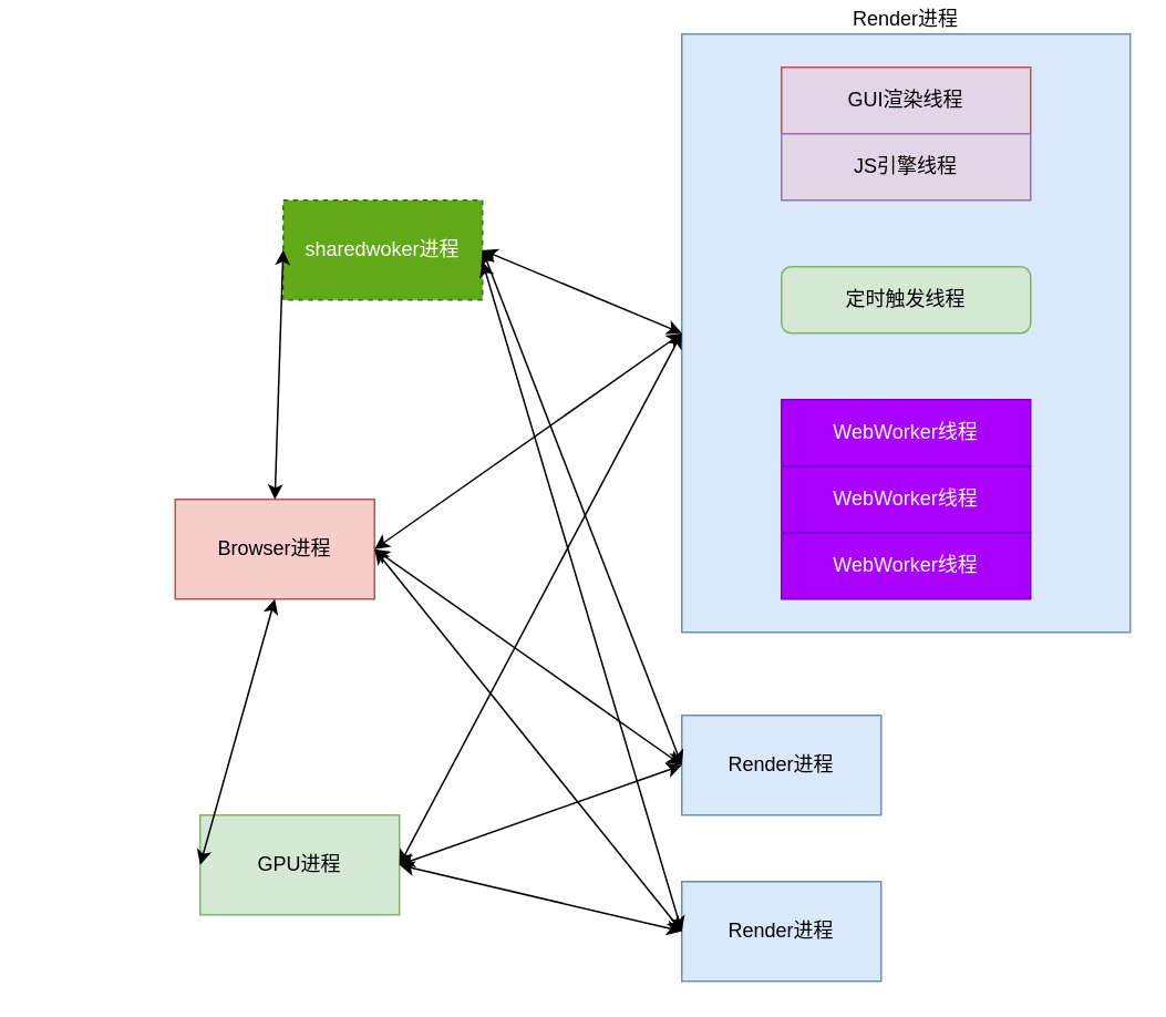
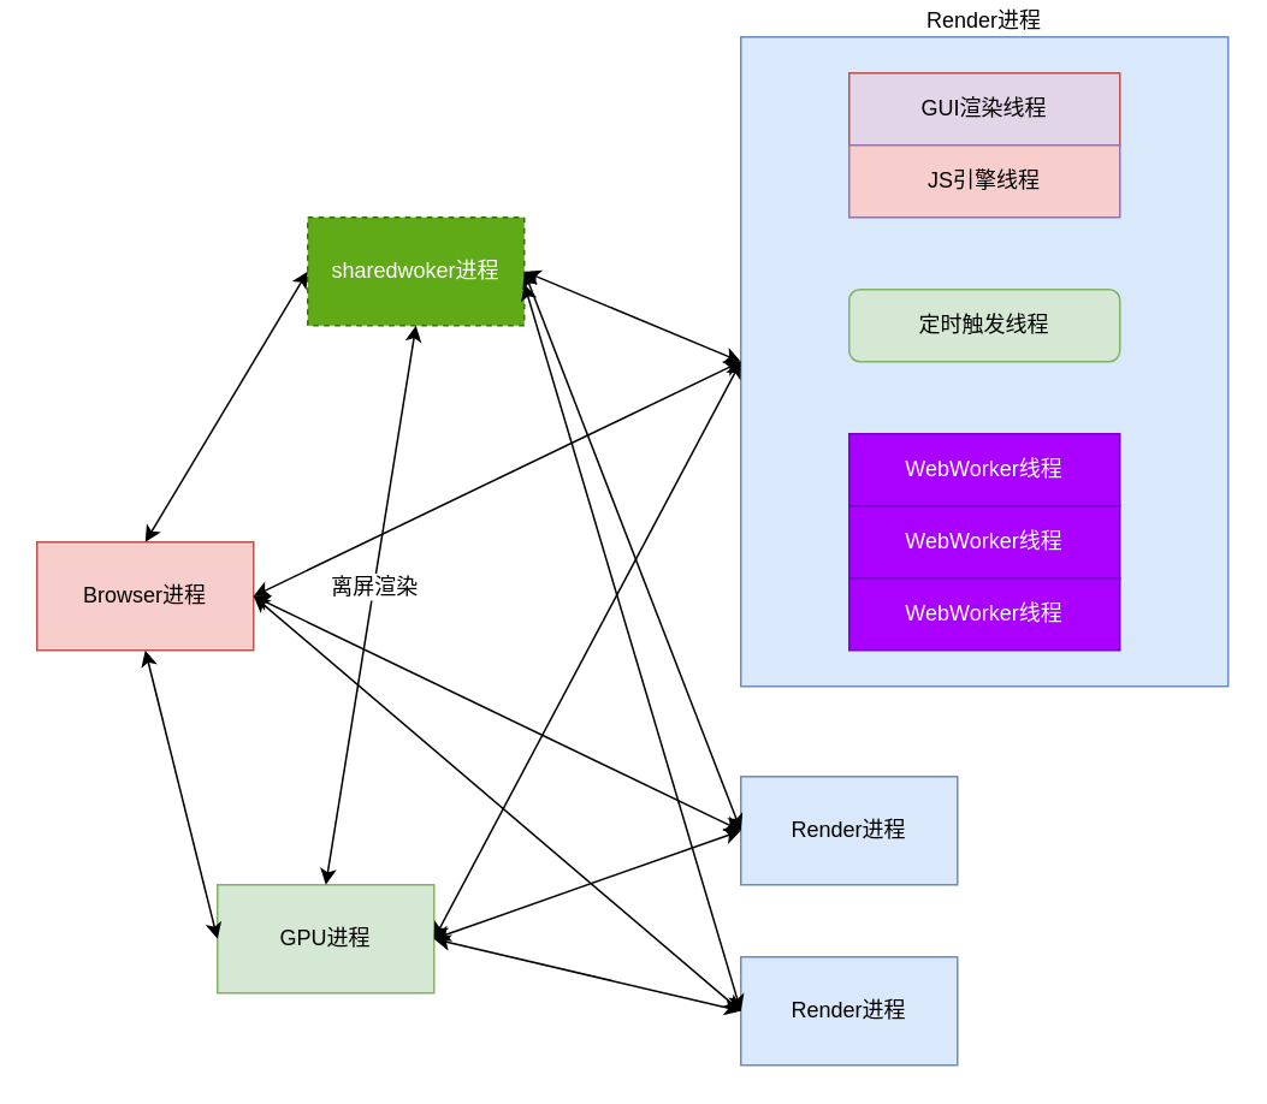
- <mxCell id="15" value="JS引擎线程" style="rounded=0;whiteSpace=wrap;html=1;fillColor=#e1d5e7;strokeColor=#9673a6;" vertex="1" parent="1"><mxGeometry x="470" y="80" width="150" height="40" as="geometry" /></mxCell>
+ <mxCell id="15" value="JS引擎线程" style="rounded=0;whiteSpace=wrap;html=1;fillColor=#f8cecc;strokeColor=#9673a6;" vertex="1" parent="1"><mxGeometry x="470" y="80" width="150" height="40" as="geometry" /></mxCell>
- <mxCell id="2" value="Browser进程" style="rounded=0;whiteSpace=wrap;html=1;fillColor=#f8cecc;strokeColor=#b85450;" vertex="1" parent="1"><mxGeometry x="105" y="300" width="120" height="60" as="geometry" /></mxCell>
+ <mxCell id="2" value="Browser进程" style="rounded=0;whiteSpace=wrap;html=1;fillColor=#f8cecc;strokeColor=#b85450;" vertex="1" parent="1"><mxGeometry x="20" y="300" width="120" height="60" as="geometry" /></mxCell>
+ <mxCell id="25" value="" style="endArrow=classic;startArrow=classic;html=1;entryX=0.5;entryY=1;entryDx=0;entryDy=0;exitX=0.5;exitY=0;exitDx=0;exitDy=0;" edge="1" parent="1" source="3" target="20"><mxGeometry width="50" height="50" relative="1" as="geometry"><mxPoint x="20" y="660" as="sourcePoint" /><mxPoint x="70" y="610" as="targetPoint" /></mxGeometry></mxCell>
+ <mxCell id="26" value="离屏渲染" style="text;html=1;resizable=0;points=[];align=center;verticalAlign=middle;labelBackgroundColor=#ffffff;" vertex="1" connectable="0" parent="25"><mxGeometry x="0.071" relative="1" as="geometry"><mxPoint as="offset" /></mxGeometry></mxCell>
